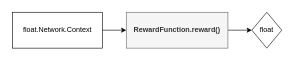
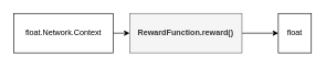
- <mxCell id="3" value="&lt;b&gt;RewardFunction.reward()&lt;/b&gt;" style="rounded=0;whiteSpace=wrap;html=1;fillColor=#f5f5f5;strokeColor=#666666;fontColor=#333333;" parent="1" vertex="1"><mxGeometry x="210" y="20" width="170" height="60" as="geometry" /></mxCell>
+ <mxCell id="3" value="&lt;b&gt;RewardFunction.reward()&lt;/b&gt;" style="rounded=0;whiteSpace=wrap;html=1;fillColor=#f5f5f5;strokeColor=#666666;fontColor=#333333;" parent="1" vertex="1"><mxGeometry x="195" y="20" width="170" height="60" as="geometry" /></mxCell>
- <mxCell id="6" value="float" style="rhombus;whiteSpace=wrap;html=1;" parent="1" vertex="1"><mxGeometry x="420" y="20" width="50" height="60" as="geometry" /></mxCell>
+ <mxCell id="6" value="float" style="rounded=0;whiteSpace=wrap;html=1;" parent="1" vertex="1"><mxGeometry x="420" y="20" width="50" height="60" as="geometry" /></mxCell>
